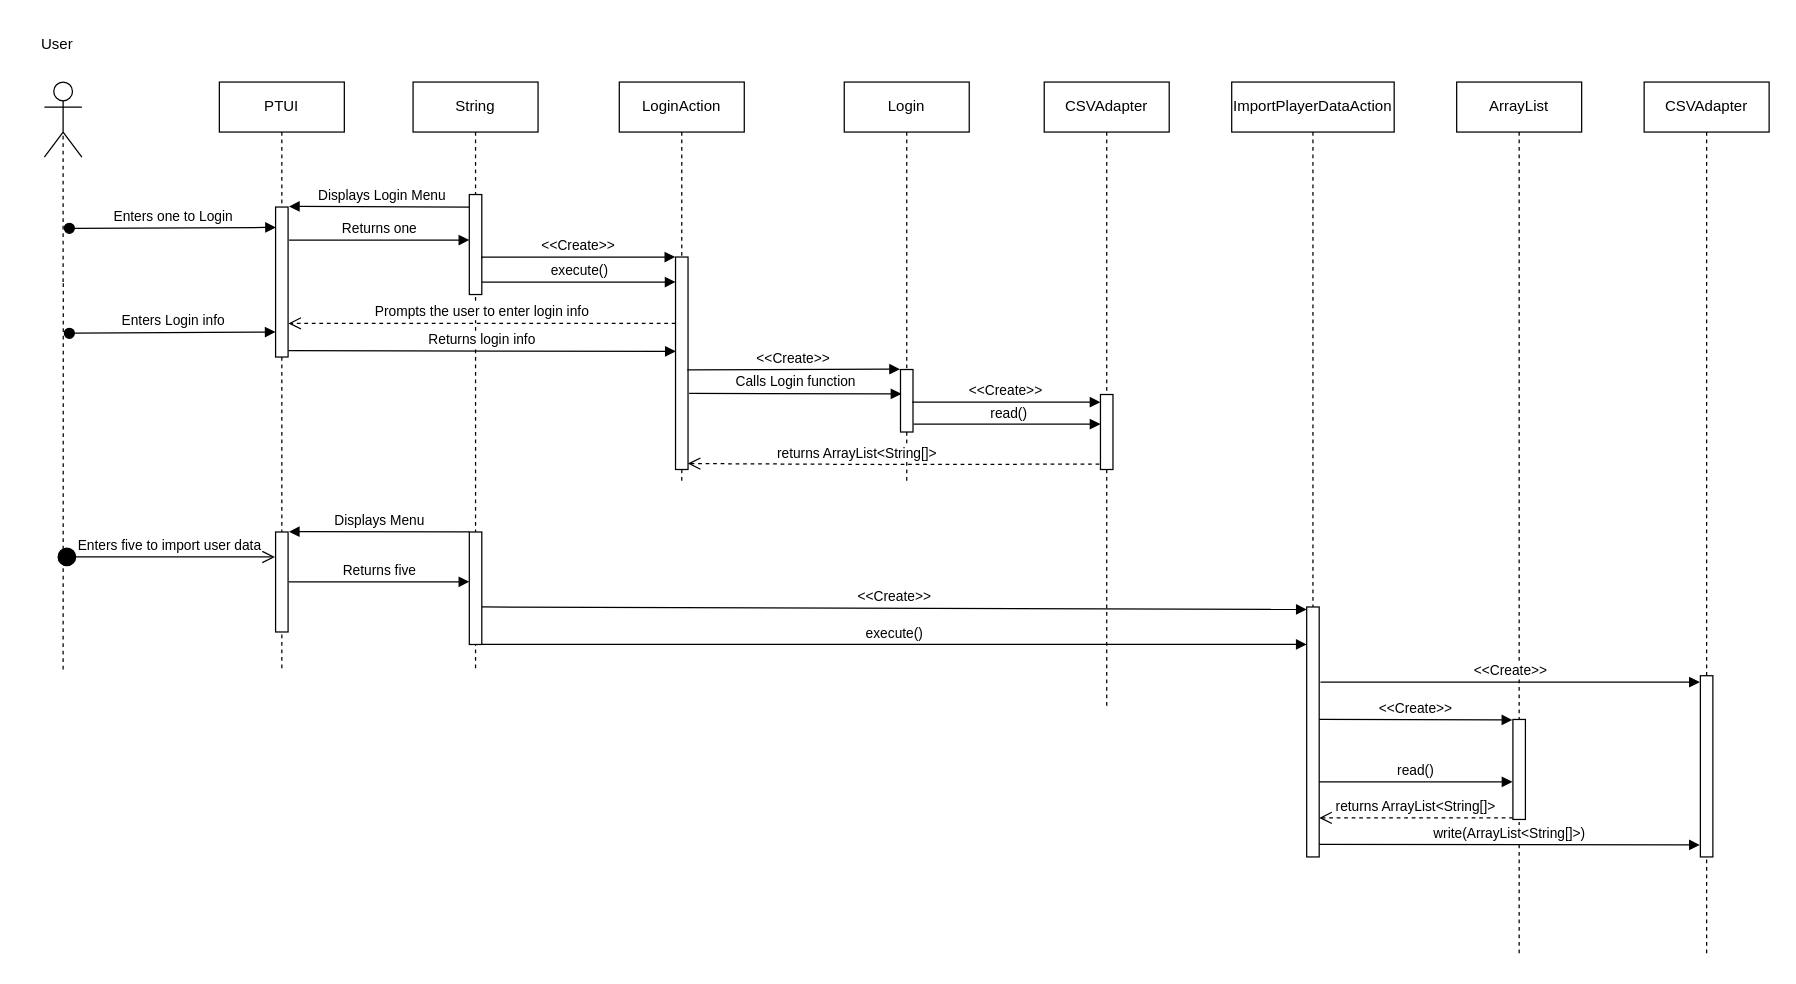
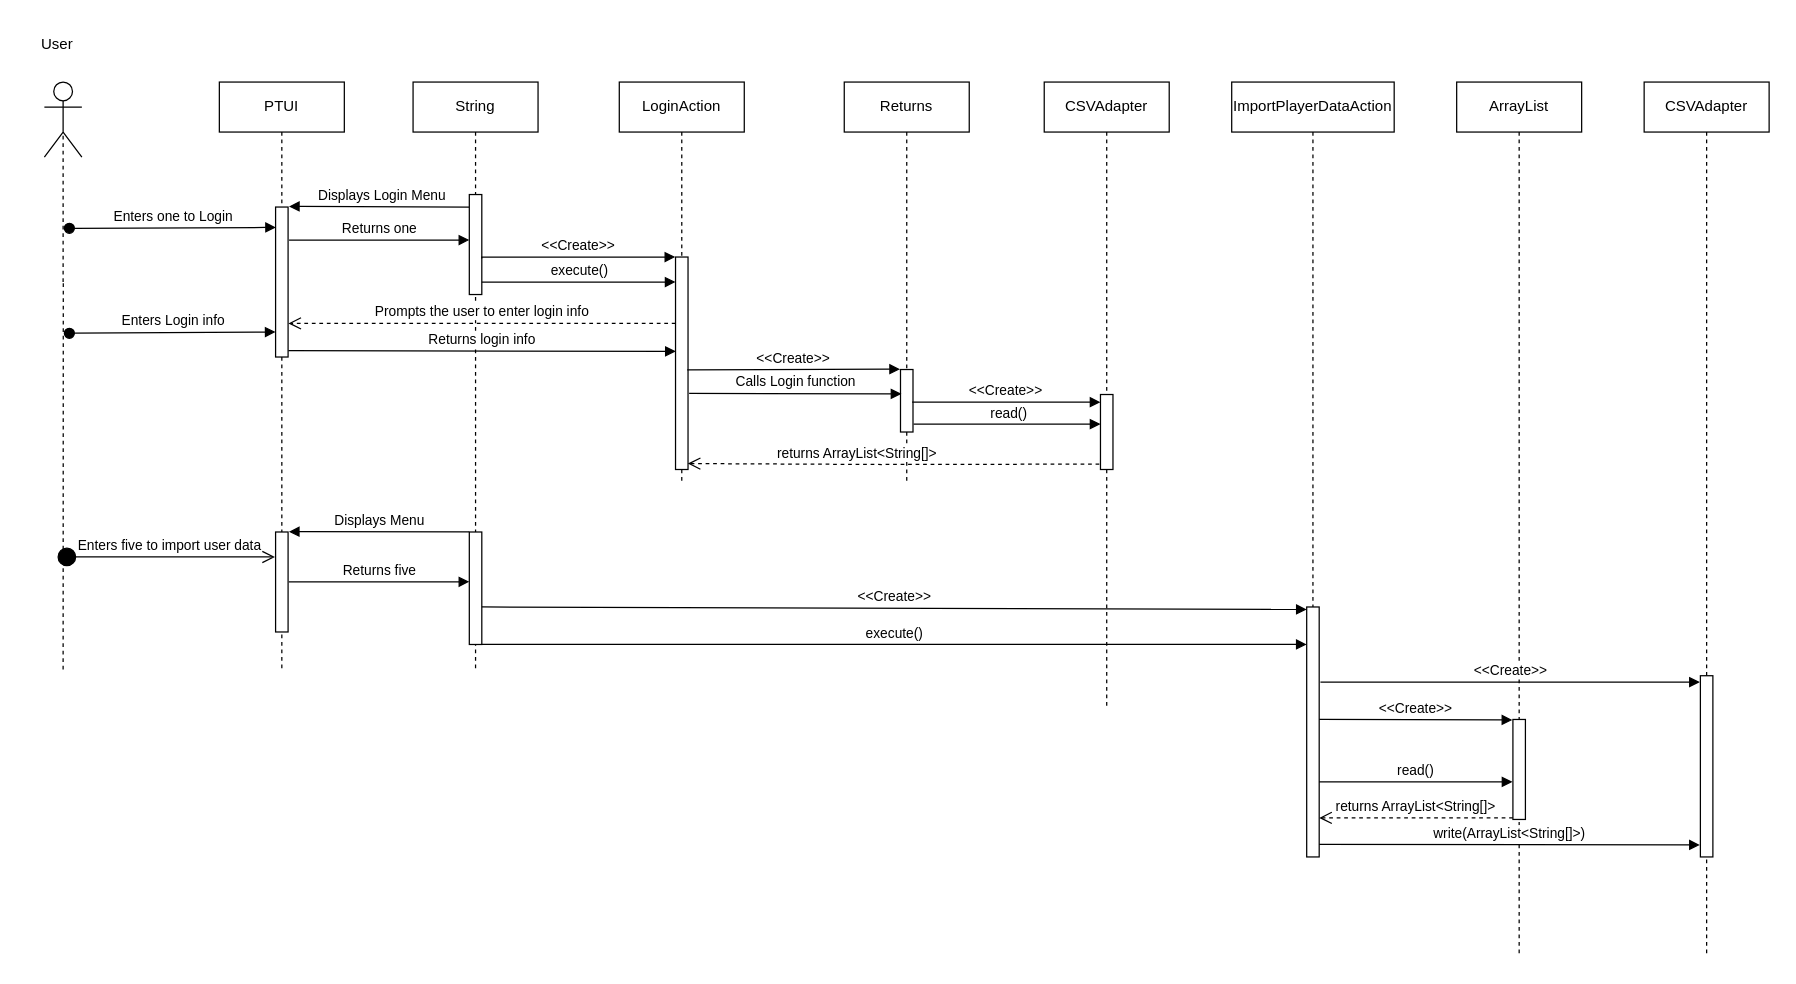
- <mxCell id="7" value="Login" style="shape=umlLifeline;perimeter=lifelinePerimeter;whiteSpace=wrap;html=1;container=1;collapsible=0;recursiveResize=0;outlineConnect=0;" vertex="1" parent="1"><mxGeometry x="675" y="65" width="100" height="320" as="geometry" /></mxCell>
+ <mxCell id="7" value="Returns" style="shape=umlLifeline;perimeter=lifelinePerimeter;whiteSpace=wrap;html=1;container=1;collapsible=0;recursiveResize=0;outlineConnect=0;" vertex="1" parent="1"><mxGeometry x="675" y="65" width="100" height="320" as="geometry" /></mxCell>
